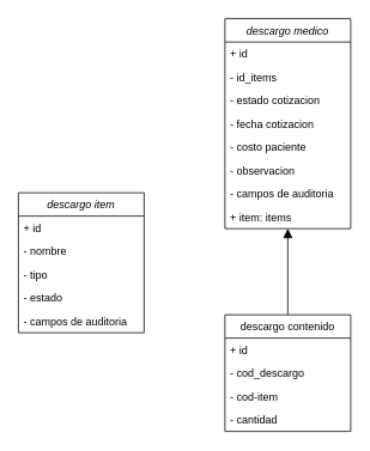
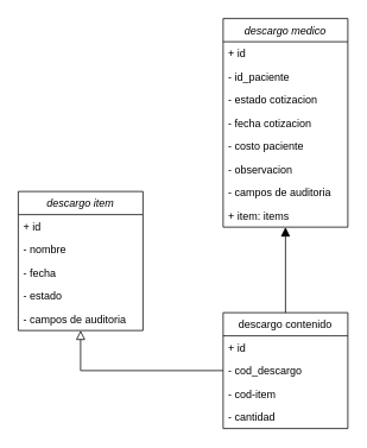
- <mxCell id="12" value="- id_items" style="text;strokeColor=none;fillColor=none;align=left;verticalAlign=top;spacingLeft=4;spacingRight=4;overflow=hidden;rotatable=0;points=[[0,0.5],[1,0.5]];portConstraint=eastwest;" parent="10" vertex="1"><mxGeometry y="52" width="140" height="26" as="geometry" /></mxCell>
+ <mxCell id="12" value="- id_paciente" style="text;strokeColor=none;fillColor=none;align=left;verticalAlign=top;spacingLeft=4;spacingRight=4;overflow=hidden;rotatable=0;points=[[0,0.5],[1,0.5]];portConstraint=eastwest;" parent="10" vertex="1"><mxGeometry y="52" width="140" height="26" as="geometry" /></mxCell>
- <mxCell id="7" value="- tipo" style="text;strokeColor=none;fillColor=none;align=left;verticalAlign=top;spacingLeft=4;spacingRight=4;overflow=hidden;rotatable=0;points=[[0,0.5],[1,0.5]];portConstraint=eastwest;" parent="4" vertex="1"><mxGeometry y="78" width="140" height="26" as="geometry" /></mxCell>
+ <mxCell id="7" value="- fecha" style="text;strokeColor=none;fillColor=none;align=left;verticalAlign=top;spacingLeft=4;spacingRight=4;overflow=hidden;rotatable=0;points=[[0,0.5],[1,0.5]];portConstraint=eastwest;" parent="4" vertex="1"><mxGeometry y="78" width="140" height="26" as="geometry" /></mxCell>
+ <mxCell id="3" style="edgeStyle=orthogonalEdgeStyle;rounded=0;orthogonalLoop=1;jettySize=auto;html=1;startSize=8;endArrow=block;endFill=0;endSize=8;strokeWidth=1;" parent="1" source="21" target="4" edge="1"><mxGeometry relative="1" as="geometry" /></mxCell>
